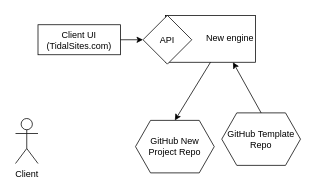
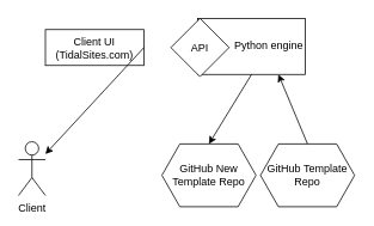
- <mxCell id="2" value="New engine" style="rounded=0;whiteSpace=wrap;html=1;align=right;" vertex="1" parent="1"><mxGeometry x="220" y="20" width="120" height="62.5" as="geometry" /></mxCell>
+ <mxCell id="2" value="Python engine" style="rounded=0;whiteSpace=wrap;html=1;align=right;" vertex="1" parent="1"><mxGeometry x="220" y="20" width="120" height="62.5" as="geometry" /></mxCell>
- <mxCell id="6" value="" style="endArrow=classic;html=1;exitX=1;exitY=0.5;exitDx=0;exitDy=0;entryX=0;entryY=0.5;entryDx=0;entryDy=0;" edge="1" parent="1" source="4" target="3"><mxGeometry width="50" height="50" relative="1" as="geometry"><mxPoint x="270" y="192.5" as="sourcePoint" /><mxPoint x="320" y="142.5" as="targetPoint" /></mxGeometry></mxCell>
+ <mxCell id="6" value="" style="endArrow=classic;html=1;exitX=1;exitY=0.5;exitDx=0;exitDy=0;" edge="1" parent="1" source="4" target="5"><mxGeometry width="50" height="50" relative="1" as="geometry"><mxPoint x="270" y="192.5" as="sourcePoint" /><mxPoint x="320" y="142.5" as="targetPoint" /></mxGeometry></mxCell>
- <mxCell id="7" value="GitHub Template Repo" style="shape=hexagon;perimeter=hexagonPerimeter2;whiteSpace=wrap;html=1;fixedSize=1;" vertex="1" parent="1"><mxGeometry x="295" y="150" width="105" height="70" as="geometry" /></mxCell>
+ <mxCell id="7" value="GitHub Template Repo" style="shape=hexagon;perimeter=hexagonPerimeter2;whiteSpace=wrap;html=1;fixedSize=1;" vertex="1" parent="1"><mxGeometry x="290" y="160" width="105" height="70" as="geometry" /></mxCell>
- <mxCell id="8" value="GitHub New Project Repo" style="shape=hexagon;perimeter=hexagonPerimeter2;whiteSpace=wrap;html=1;fixedSize=1;" vertex="1" parent="1"><mxGeometry x="180" y="160" width="105" height="70" as="geometry" /></mxCell>
+ <mxCell id="8" value="GitHub New Template Repo" style="shape=hexagon;perimeter=hexagonPerimeter2;whiteSpace=wrap;html=1;fixedSize=1;" vertex="1" parent="1"><mxGeometry x="180" y="160" width="105" height="70" as="geometry" /></mxCell>
